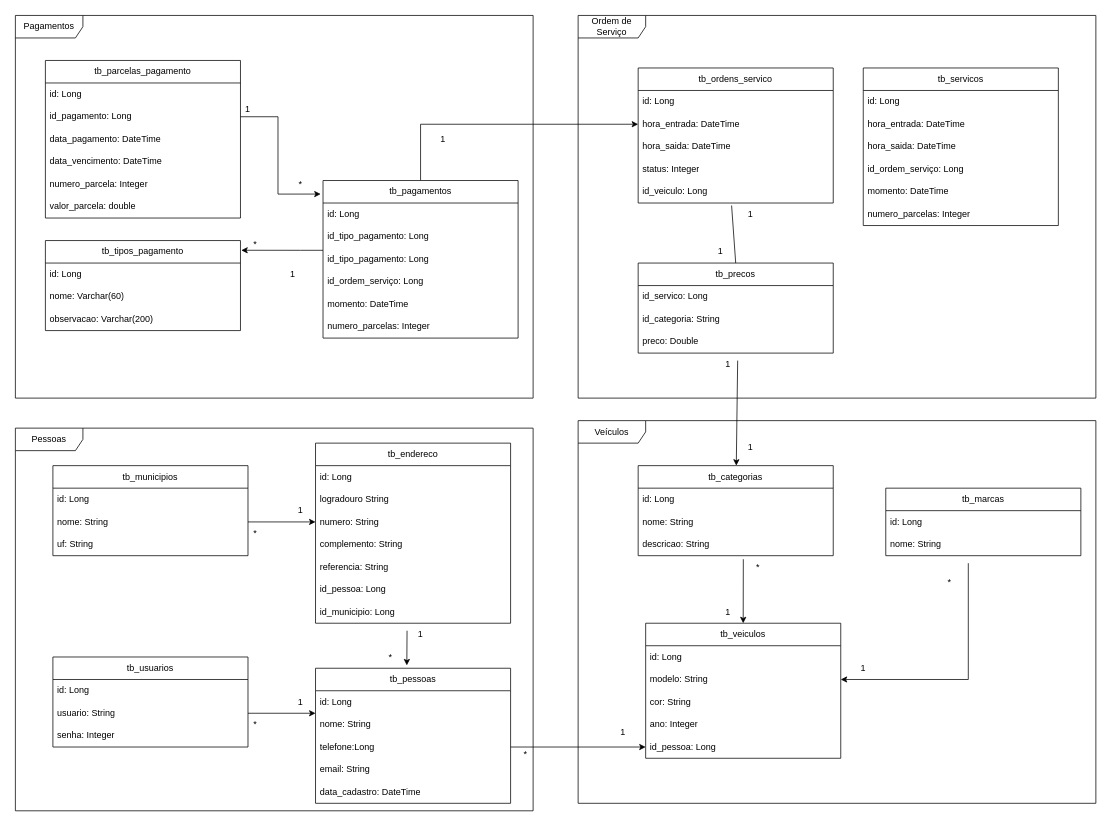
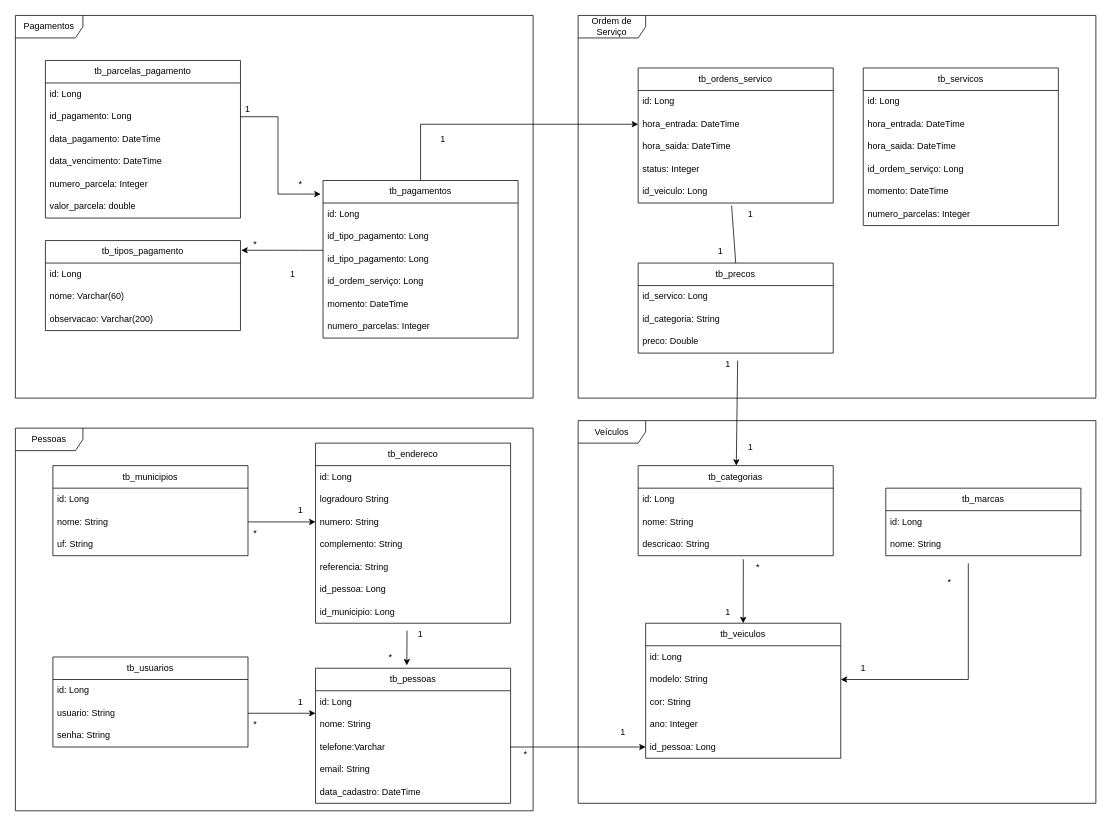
- <mxCell id="104" value="senha: Integer" style="text;strokeColor=none;fillColor=none;align=left;verticalAlign=middle;spacingLeft=4;spacingRight=4;overflow=hidden;points=[[0,0.5],[1,0.5]];portConstraint=eastwest;rotatable=0;whiteSpace=wrap;html=1;" vertex="1" parent="101"><mxGeometry y="90" width="260" height="30" as="geometry" /></mxCell>
+ <mxCell id="104" value="senha: String" style="text;strokeColor=none;fillColor=none;align=left;verticalAlign=middle;spacingLeft=4;spacingRight=4;overflow=hidden;points=[[0,0.5],[1,0.5]];portConstraint=eastwest;rotatable=0;whiteSpace=wrap;html=1;" vertex="1" parent="101"><mxGeometry y="90" width="260" height="30" as="geometry" /></mxCell>
- <mxCell id="77" value="telefone:Long" style="text;strokeColor=none;fillColor=none;align=left;verticalAlign=middle;spacingLeft=4;spacingRight=4;overflow=hidden;points=[[0,0.5],[1,0.5]];portConstraint=eastwest;rotatable=0;whiteSpace=wrap;html=1;" vertex="1" parent="74"><mxGeometry y="90" width="260" height="30" as="geometry" /></mxCell>
+ <mxCell id="77" value="telefone:Varchar" style="text;strokeColor=none;fillColor=none;align=left;verticalAlign=middle;spacingLeft=4;spacingRight=4;overflow=hidden;points=[[0,0.5],[1,0.5]];portConstraint=eastwest;rotatable=0;whiteSpace=wrap;html=1;" vertex="1" parent="74"><mxGeometry y="90" width="260" height="30" as="geometry" /></mxCell>
